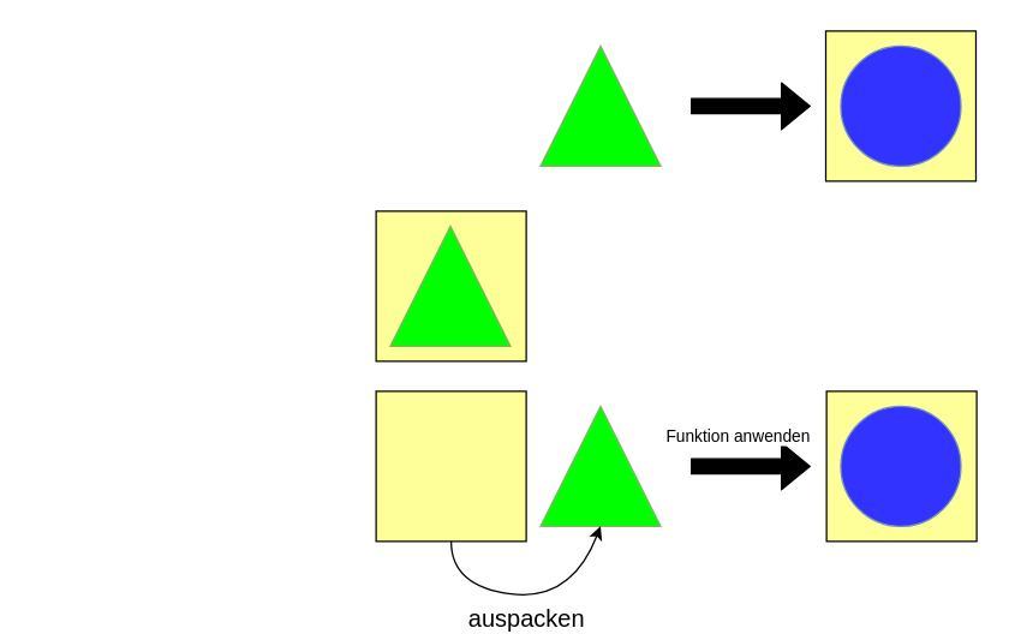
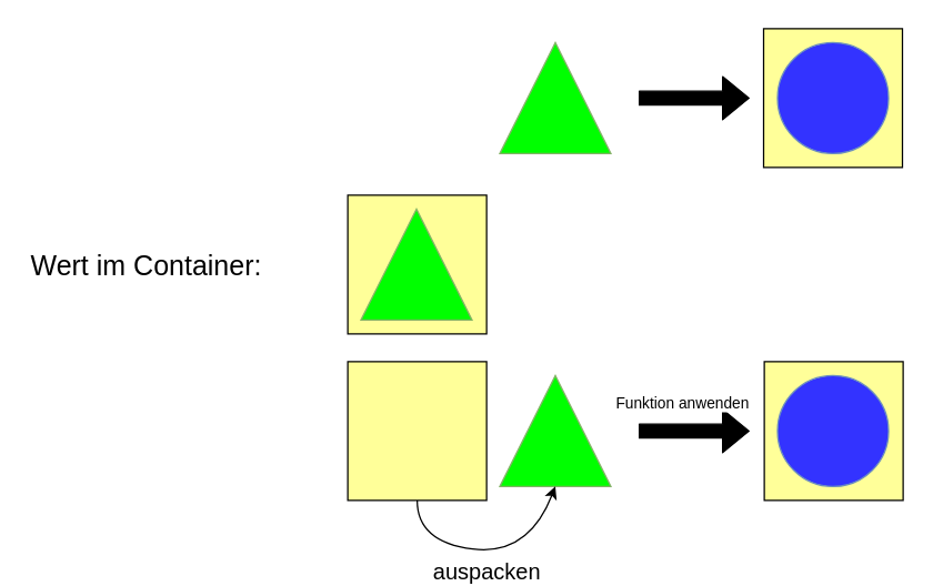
+ <mxCell id="8" value="&lt;font style=&quot;font-size: 20px&quot;&gt;Wert im Container:&lt;/font&gt;" style="text;html=1;strokeColor=none;fillColor=none;align=left;verticalAlign=middle;whiteSpace=wrap;rounded=0;" parent="1" vertex="1"><mxGeometry x="20" y="180" width="200" height="20" as="geometry" /></mxCell>
